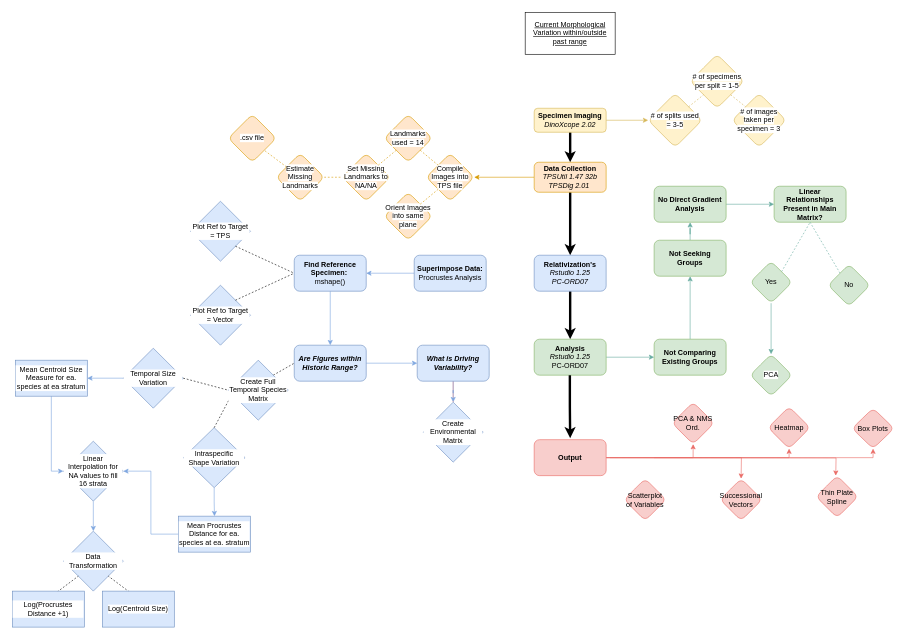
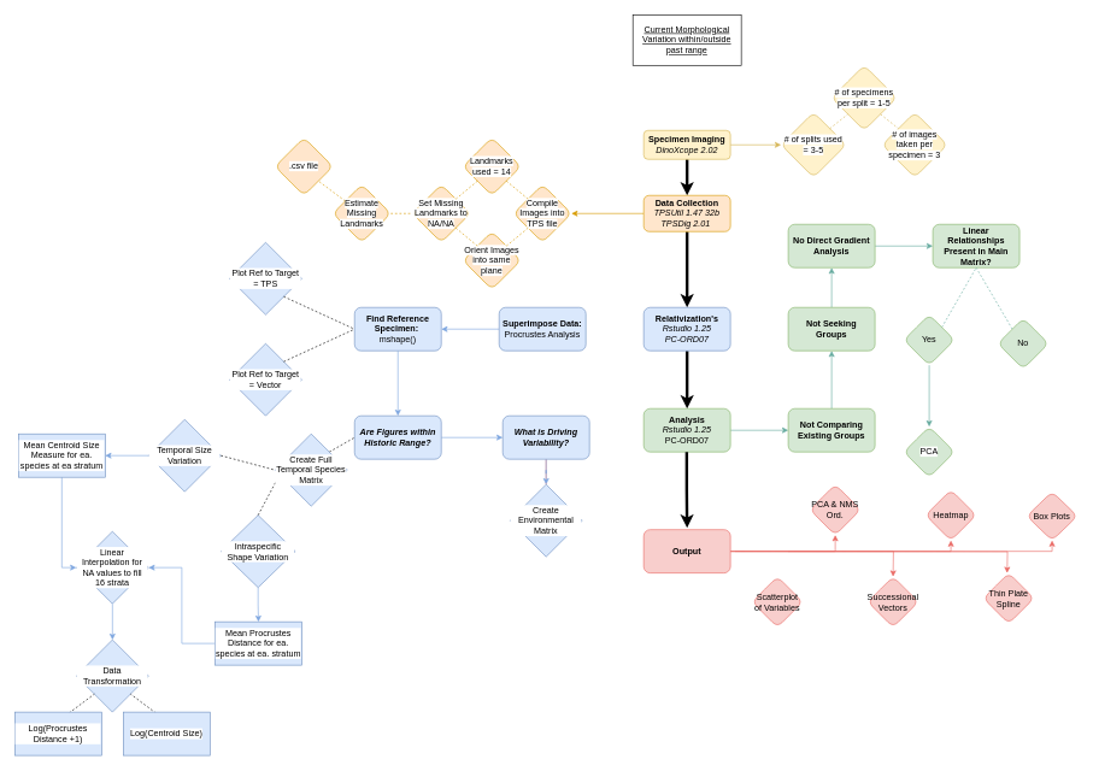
+ <mxCell id="25" value="" style="endArrow=none;dashed=1;html=1;entryX=1;entryY=1;entryDx=0;entryDy=0;exitX=0;exitY=0;exitDx=0;exitDy=0;fillColor=#ffe6cc;strokeColor=#d79b00;" parent="1" source="21" target="15" edge="1"><mxGeometry width="50" height="50" relative="1" as="geometry"><mxPoint x="740" y="325" as="sourcePoint" /><mxPoint x="710" y="350" as="targetPoint" /></mxGeometry></mxCell>
- <mxCell id="69" value="&lt;b&gt;Not Seeking &lt;br&gt;Groups&lt;/b&gt;" style="whiteSpace=wrap;html=1;rounded=1;shadow=0;strokeColor=#82b366;strokeWidth=1;fillColor=#d5e8d4;glass=0;" vertex="1" parent="1"><mxGeometry x="1090" y="400" width="120" height="60" as="geometry" /></mxCell>
+ <mxCell id="69" value="&lt;b&gt;Not Seeking &lt;br&gt;Groups&lt;/b&gt;" style="whiteSpace=wrap;html=1;rounded=1;shadow=0;strokeColor=#82b366;strokeWidth=1;fillColor=#d5e8d4;glass=0;" vertex="1" parent="1"><mxGeometry x="1090" y="425" width="120" height="60" as="geometry" /></mxCell>
